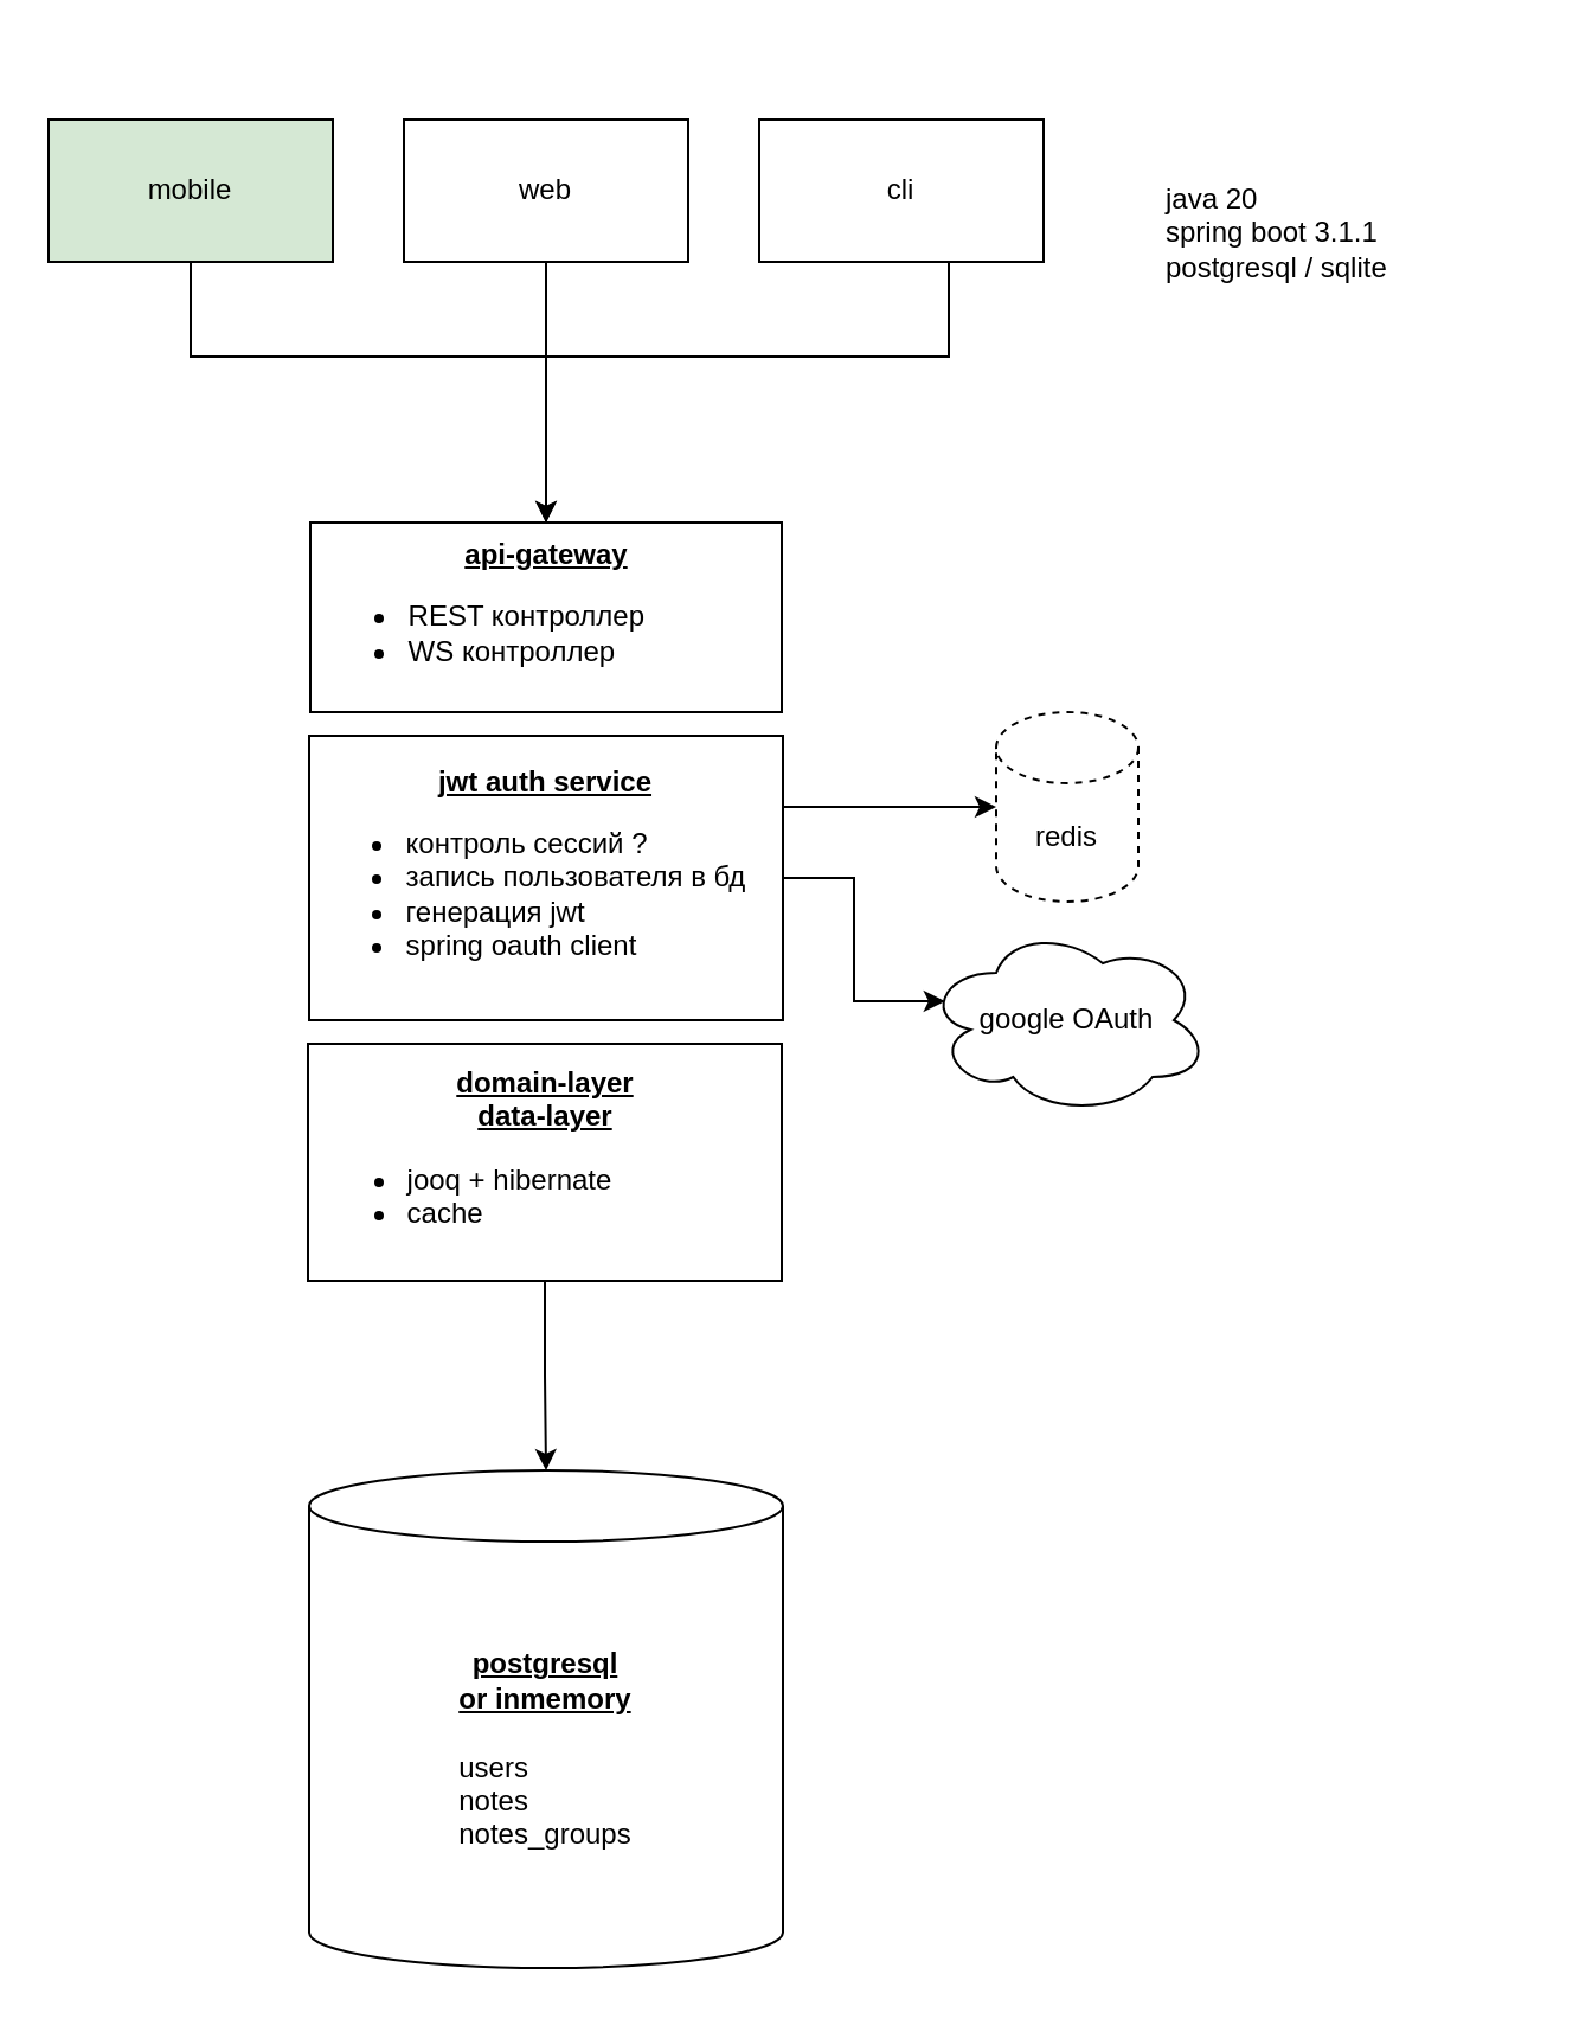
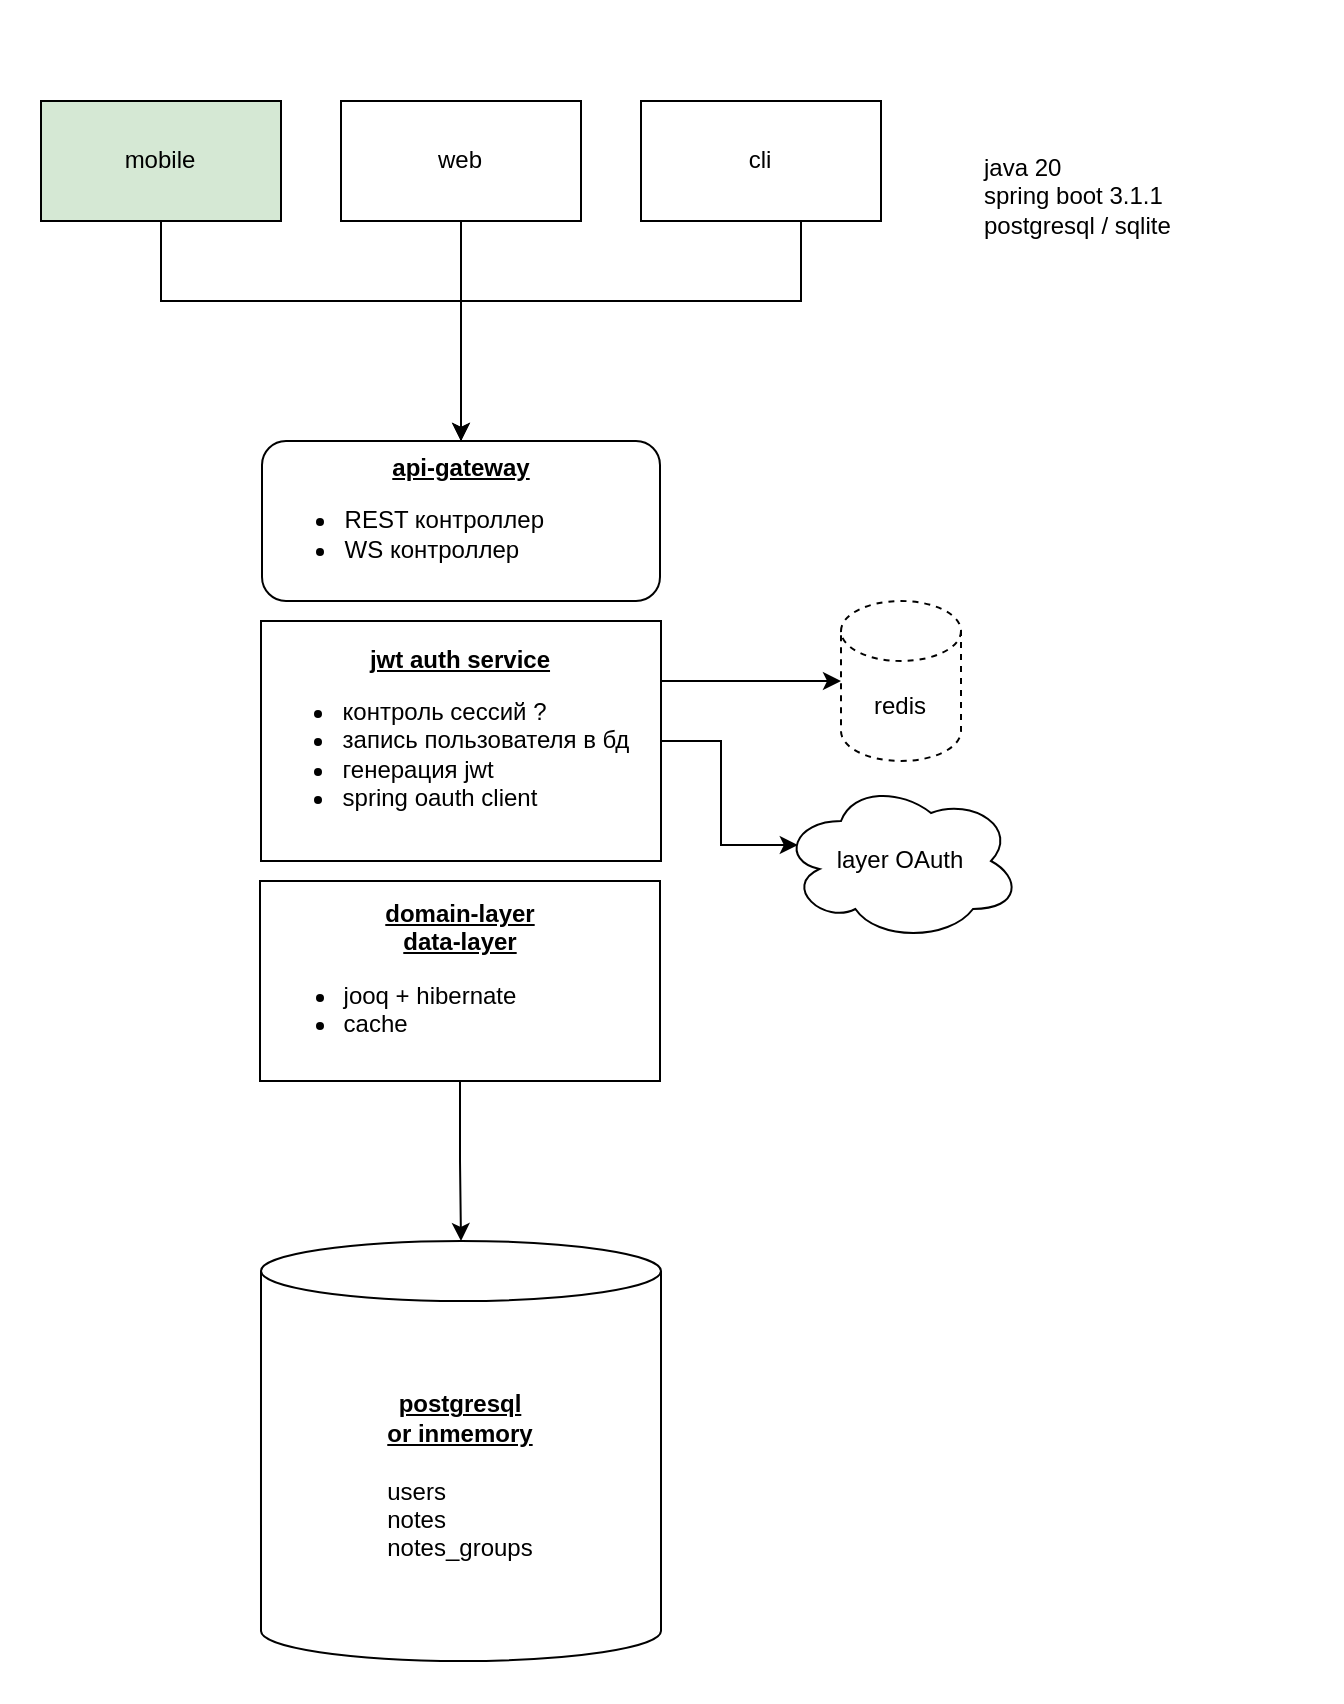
- <mxCell id="16" value="&lt;u style=&quot;font-weight: bold;&quot;&gt;api-gateway&lt;/u&gt;&lt;br&gt;&lt;div style=&quot;text-align: left;&quot;&gt;&lt;ul&gt;&lt;li&gt;&lt;span style=&quot;background-color: initial;&quot;&gt;REST контроллер&amp;nbsp; &amp;nbsp; &amp;nbsp; &amp;nbsp; &amp;nbsp; &amp;nbsp; &amp;nbsp; &amp;nbsp; &amp;nbsp;&lt;/span&gt;&lt;/li&gt;&lt;li&gt;&lt;span style=&quot;background-color: initial;&quot;&gt;WS контроллер&lt;/span&gt;&lt;/li&gt;&lt;/ul&gt;&lt;/div&gt;" style="rounded=0;whiteSpace=wrap;html=1;" parent="1" vertex="1"><mxGeometry x="130.5" y="220" width="199" height="80" as="geometry" /></mxCell>
+ <mxCell id="16" value="&lt;u style=&quot;font-weight: bold;&quot;&gt;api-gateway&lt;/u&gt;&lt;br&gt;&lt;div style=&quot;text-align: left;&quot;&gt;&lt;ul&gt;&lt;li&gt;&lt;span style=&quot;background-color: initial;&quot;&gt;REST контроллер&amp;nbsp; &amp;nbsp; &amp;nbsp; &amp;nbsp; &amp;nbsp; &amp;nbsp; &amp;nbsp; &amp;nbsp; &amp;nbsp;&lt;/span&gt;&lt;/li&gt;&lt;li&gt;&lt;span style=&quot;background-color: initial;&quot;&gt;WS контроллер&lt;/span&gt;&lt;/li&gt;&lt;/ul&gt;&lt;/div&gt;" style="whiteSpace=wrap;html=1;rounded=1;" parent="1" vertex="1"><mxGeometry x="130.5" y="220" width="199" height="80" as="geometry" /></mxCell>
- <mxCell id="11" value="google OAuth" style="ellipse;shape=cloud;whiteSpace=wrap;html=1;" parent="1" vertex="1"><mxGeometry x="390" y="390" width="120" height="80" as="geometry" /></mxCell>
+ <mxCell id="11" value="layer OAuth" style="ellipse;shape=cloud;whiteSpace=wrap;html=1;" parent="1" vertex="1"><mxGeometry x="390" y="390" width="120" height="80" as="geometry" /></mxCell>
